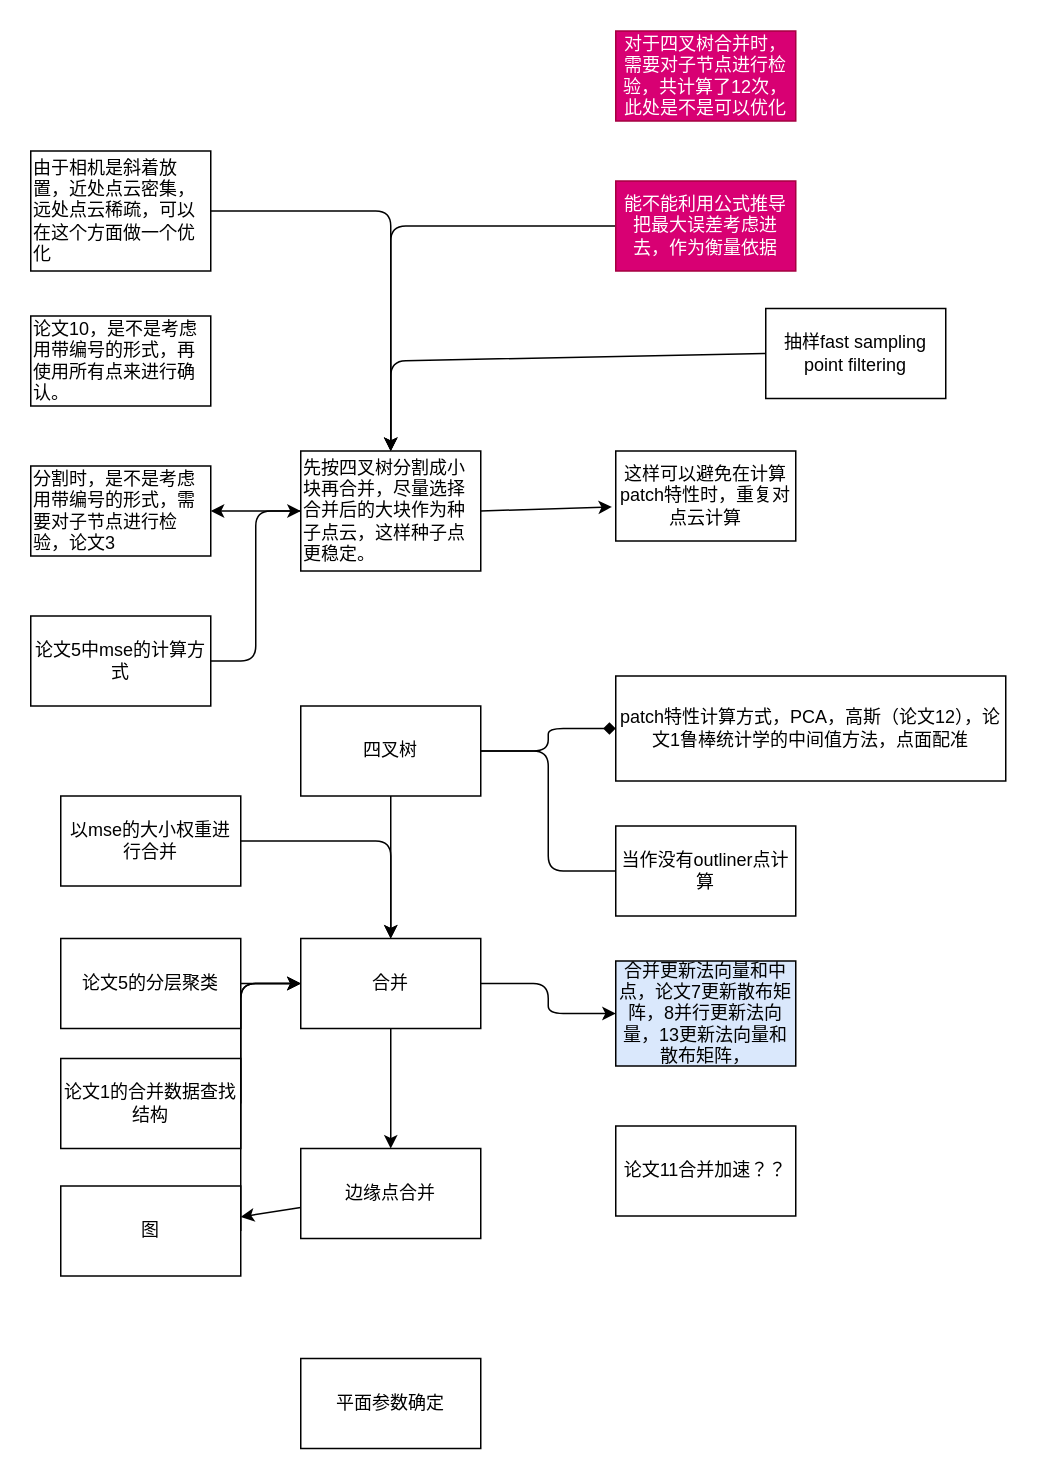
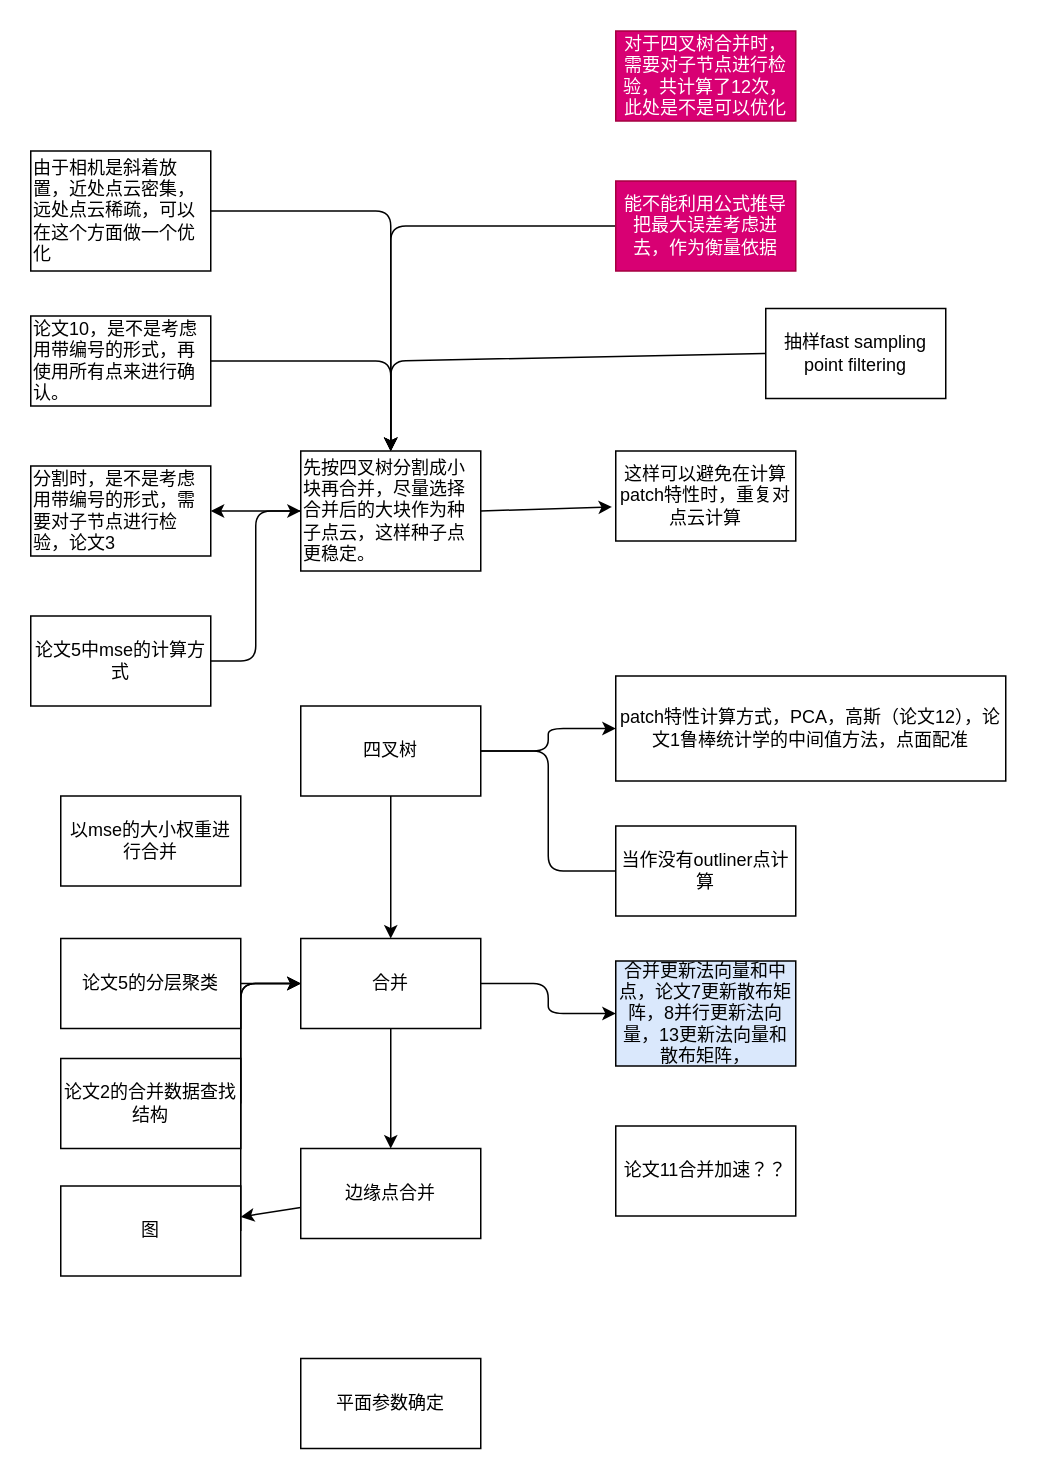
+ <mxCell id="24" style="edgeStyle=none;html=1;exitX=1;exitY=0.5;exitDx=0;exitDy=0;entryX=0.5;entryY=0;entryDx=0;entryDy=0;" parent="1" source="25" target="16" edge="1"><mxGeometry relative="1" as="geometry"><Array as="points"><mxPoint x="260" y="240" /></Array></mxGeometry></mxCell>
- <mxCell id="3" style="edgeStyle=orthogonalEdgeStyle;html=1;exitX=1;exitY=0.5;exitDx=0;exitDy=0;entryX=0;entryY=0.5;entryDx=0;entryDy=0;endArrow=diamond;" parent="1" source="5" target="12" edge="1"><mxGeometry relative="1" as="geometry" /></mxCell>
+ <mxCell id="3" style="edgeStyle=orthogonalEdgeStyle;html=1;exitX=1;exitY=0.5;exitDx=0;exitDy=0;entryX=0;entryY=0.5;entryDx=0;entryDy=0;" parent="1" source="5" target="12" edge="1"><mxGeometry relative="1" as="geometry" /></mxCell>
- <mxCell id="29" style="edgeStyle=none;html=1;exitX=1;exitY=0.5;exitDx=0;exitDy=0;entryX=0.5;entryY=0;entryDx=0;entryDy=0;" parent="1" source="30" target="8" edge="1"><mxGeometry relative="1" as="geometry"><Array as="points"><mxPoint x="260" y="560" /></Array></mxGeometry></mxCell>
- <mxCell id="23" value="论文1的合并数据查找结构" style="rounded=0;whiteSpace=wrap;html=1;" parent="1" vertex="1"><mxGeometry x="40" y="705" width="120" height="60" as="geometry" /></mxCell>
+ <mxCell id="23" value="论文2的合并数据查找结构" style="rounded=0;whiteSpace=wrap;html=1;" parent="1" vertex="1"><mxGeometry x="40" y="705" width="120" height="60" as="geometry" /></mxCell>
